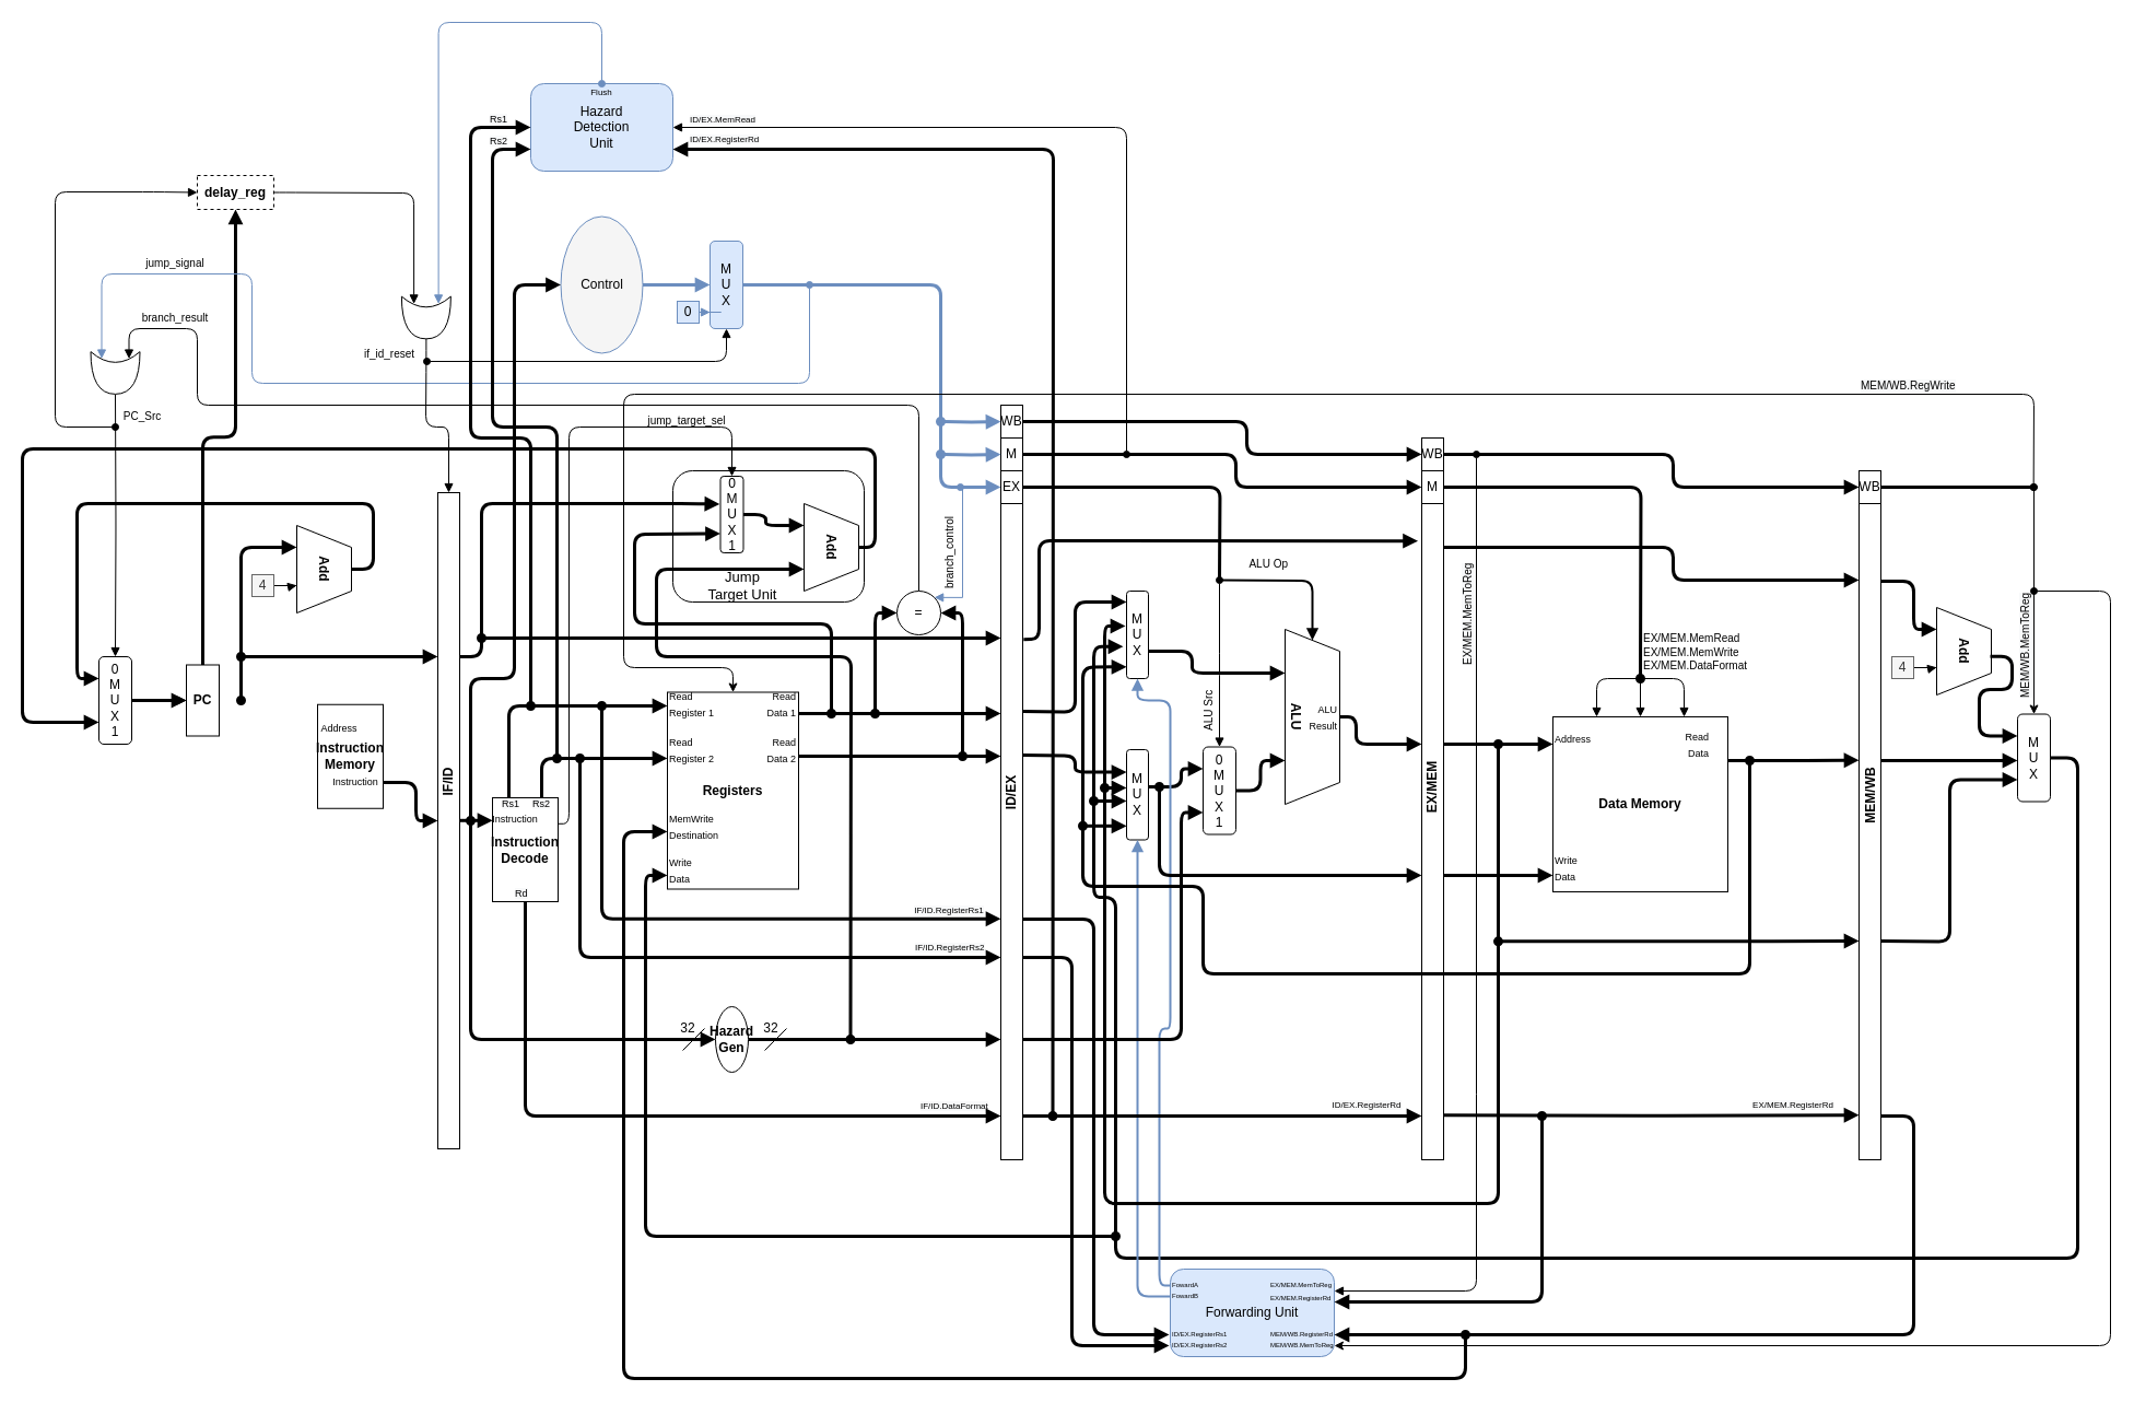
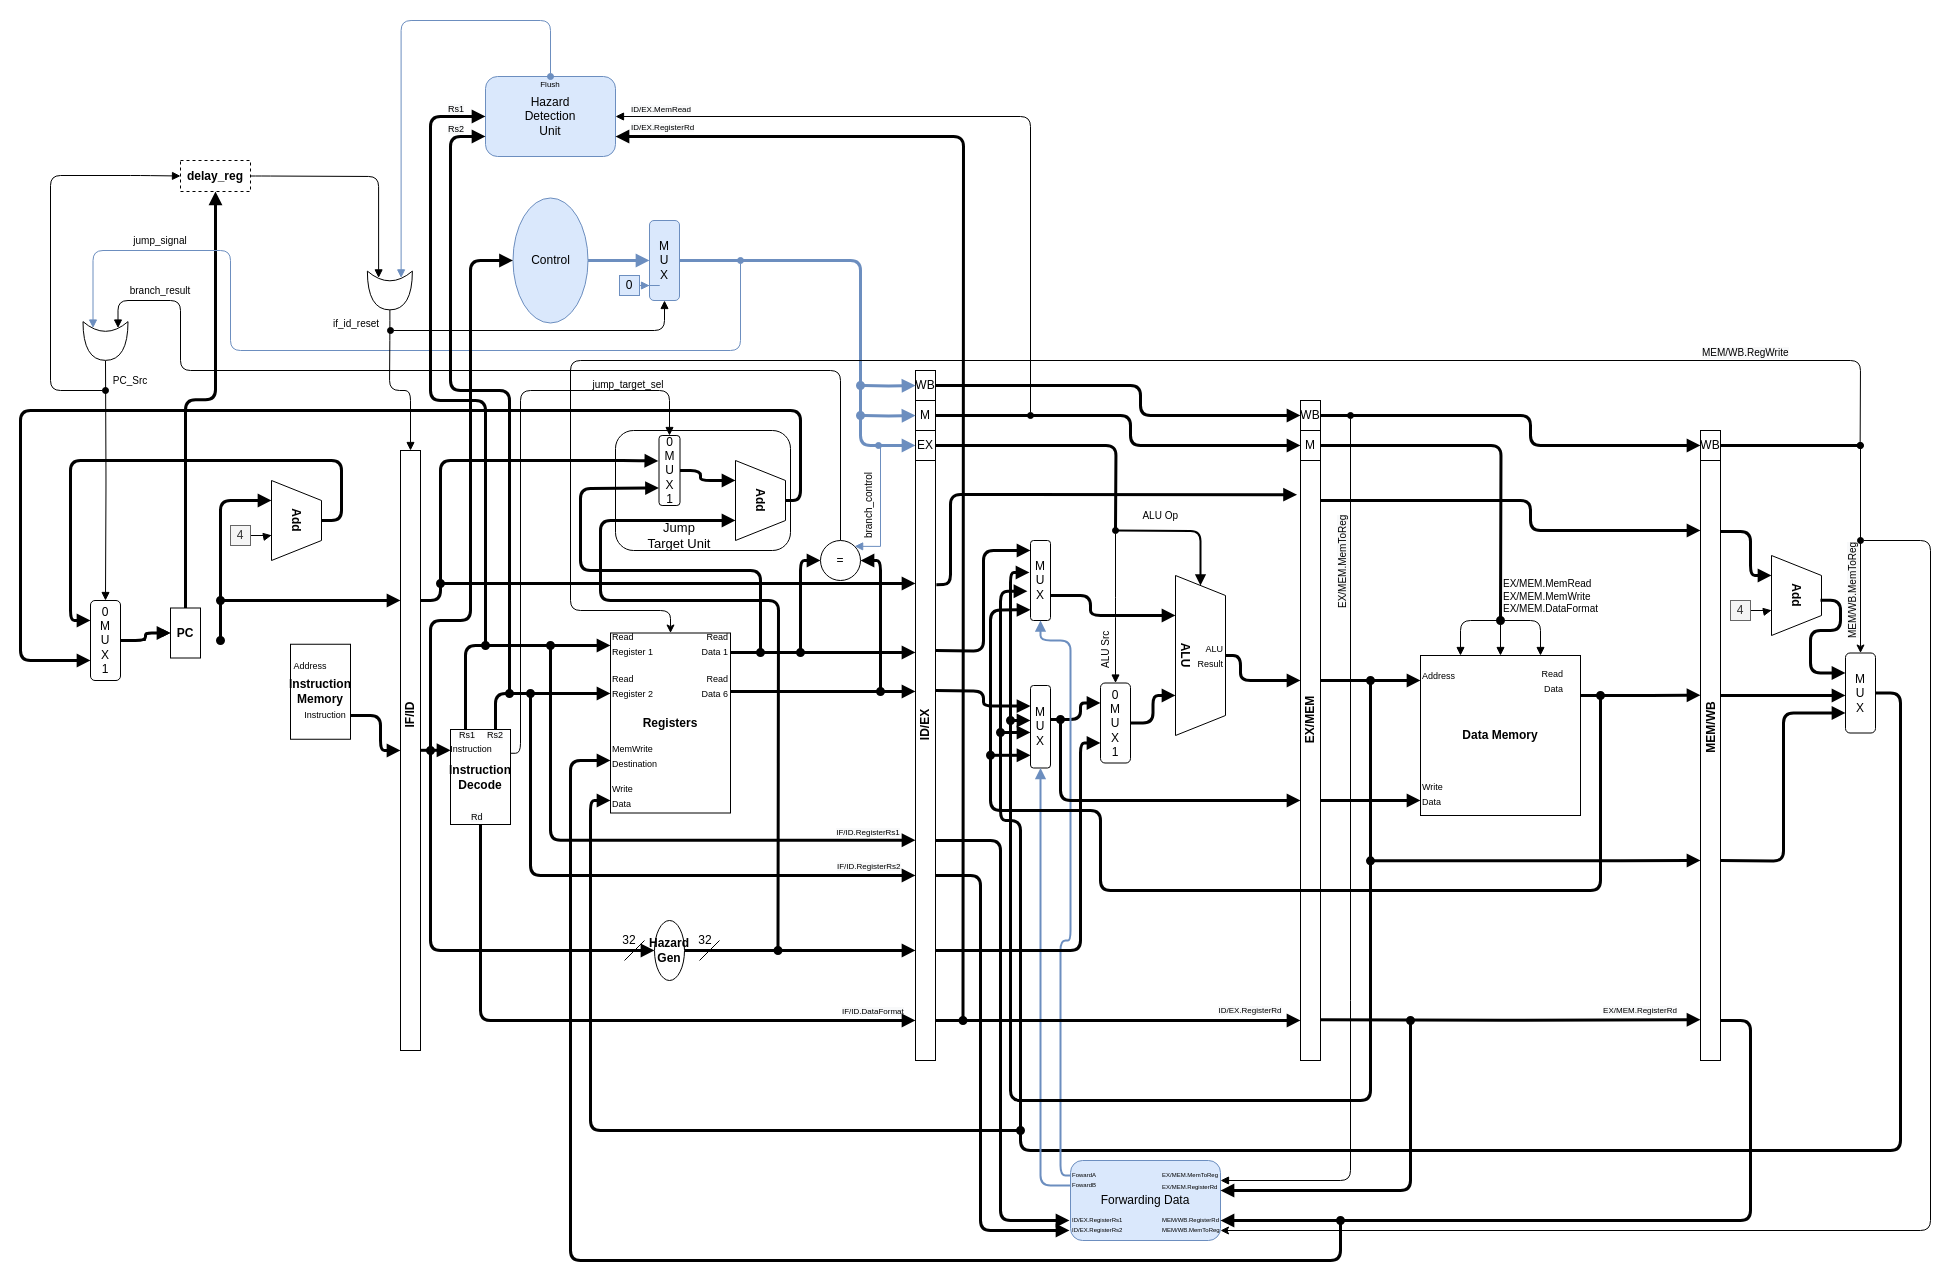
- <mxCell id="32" value="Control" style="ellipse;whiteSpace=wrap;html=1;align=center;fillColor=#f5f5f5;strokeColor=#6c8ebf;" parent="1" vertex="1"><mxGeometry x="512.5" y="197.5" width="75" height="125" as="geometry" /></mxCell>
+ <mxCell id="32" value="Control" style="ellipse;whiteSpace=wrap;html=1;align=center;fillColor=#dae8fc;strokeColor=#6c8ebf;" parent="1" vertex="1"><mxGeometry x="512.5" y="197.5" width="75" height="125" as="geometry" /></mxCell>
- <mxCell id="4" value="&lt;b&gt;PC&lt;/b&gt;" style="rounded=0;whiteSpace=wrap;html=1;" parent="1" vertex="1"><mxGeometry x="170" y="607.5" width="30" height="65" as="geometry" /></mxCell>
+ <mxCell id="4" value="&lt;b&gt;PC&lt;/b&gt;" style="rounded=0;whiteSpace=wrap;html=1;" parent="1" vertex="1"><mxGeometry x="170" y="607.5" width="30" height="50" as="geometry" /></mxCell>
- <mxCell id="21" value="&lt;font style=&quot;font-size: 9px&quot;&gt;Read Data 2&lt;/font&gt;" style="text;html=1;strokeColor=none;fillColor=none;align=right;verticalAlign=middle;whiteSpace=wrap;rounded=0;spacing=2;" parent="1" vertex="1"><mxGeometry x="690" y="675" width="40" height="20" as="geometry" /></mxCell>
+ <mxCell id="21" value="&lt;font style=&quot;font-size: 9px&quot;&gt;Read Data 6&lt;/font&gt;" style="text;html=1;strokeColor=none;fillColor=none;align=right;verticalAlign=middle;whiteSpace=wrap;rounded=0;spacing=2;" parent="1" vertex="1"><mxGeometry x="690" y="675" width="40" height="20" as="geometry" /></mxCell>
- <mxCell id="72" value="Forwarding Unit" style="rounded=1;whiteSpace=wrap;html=1;fillColor=#dae8fc;strokeColor=#6c8ebf;" parent="1" vertex="1"><mxGeometry x="1070" y="1160" width="150" height="80" as="geometry" /></mxCell>
+ <mxCell id="72" value="Forwarding Data" style="rounded=1;whiteSpace=wrap;html=1;fillColor=#dae8fc;strokeColor=#6c8ebf;" parent="1" vertex="1"><mxGeometry x="1070" y="1160" width="150" height="80" as="geometry" /></mxCell>
